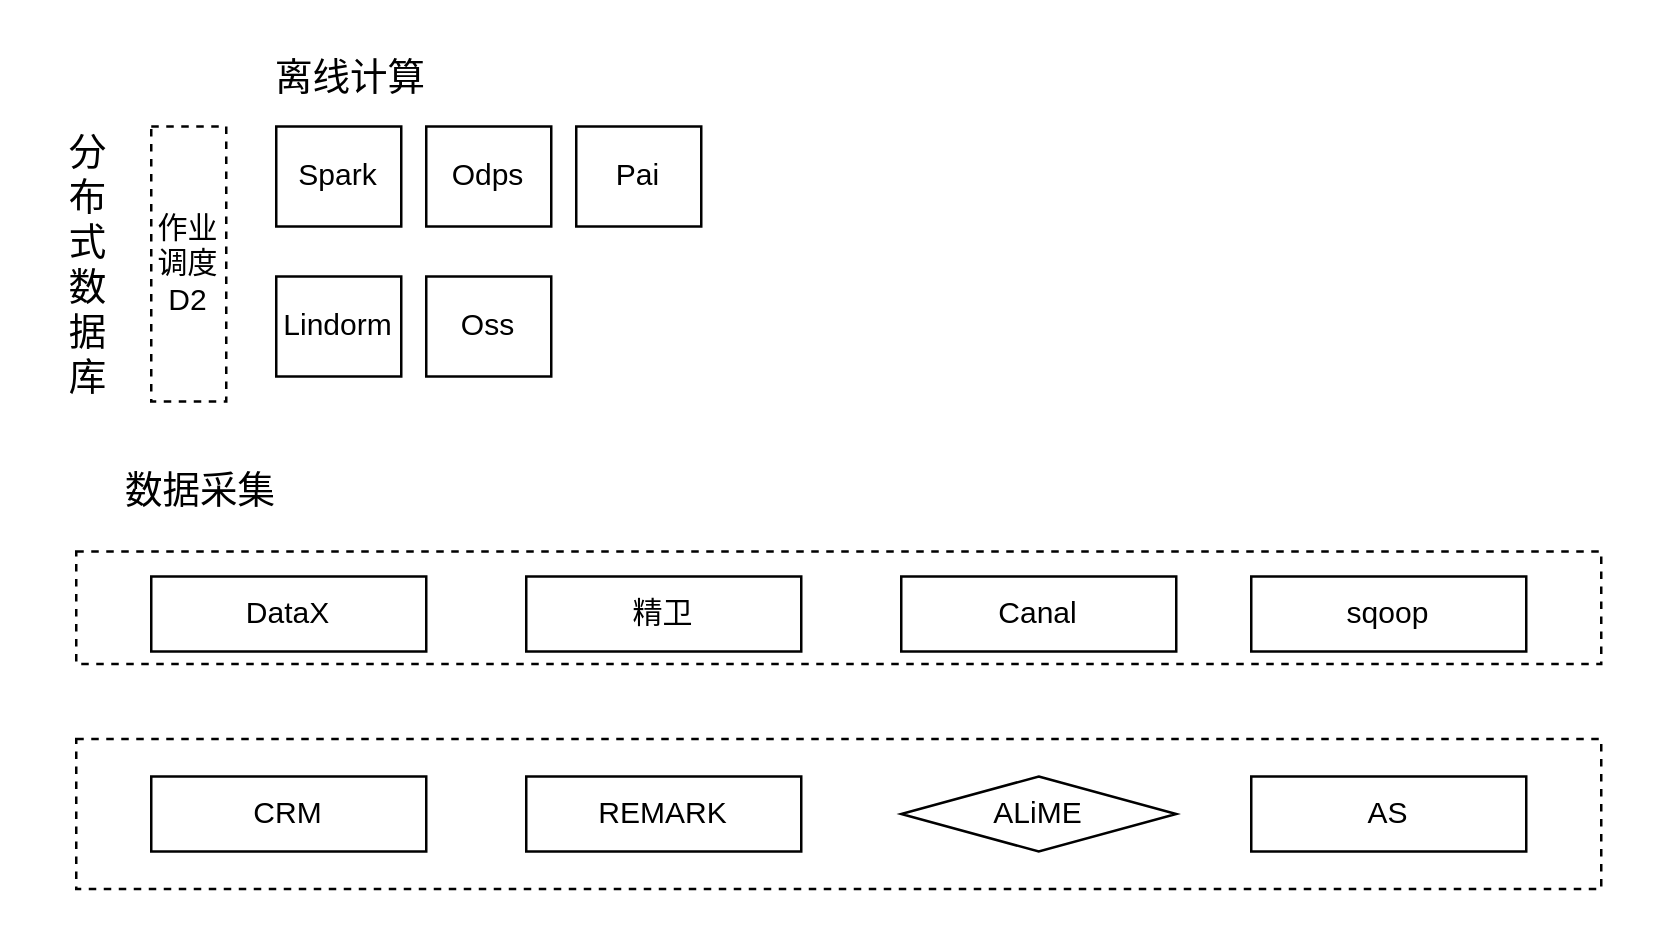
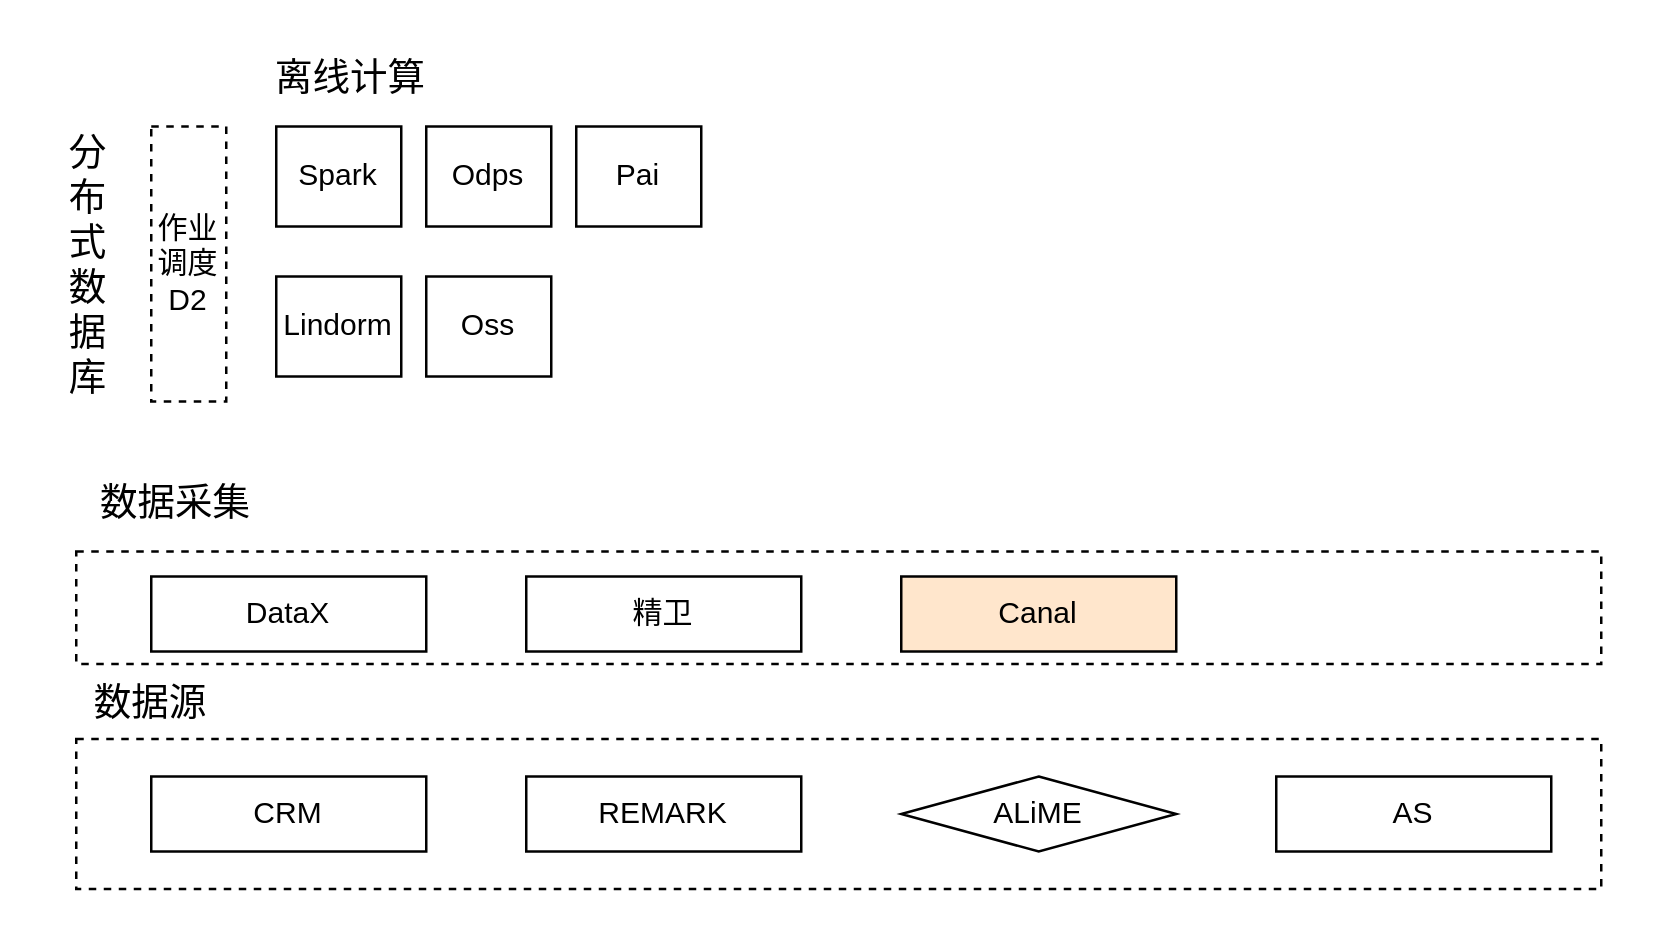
- <mxCell id="13" value="数据采集" style="text;html=1;strokeColor=none;fillColor=none;align=center;verticalAlign=middle;whiteSpace=wrap;rounded=0;dashed=1;fontSize=15;" vertex="1" parent="1"><mxGeometry x="40" y="185" width="80" height="20" as="geometry" /></mxCell>
+ <mxCell id="13" value="数据采集" style="text;html=1;strokeColor=none;fillColor=none;align=center;verticalAlign=middle;whiteSpace=wrap;rounded=0;dashed=1;fontSize=15;" vertex="1" parent="1"><mxGeometry x="30" y="190" width="80" height="20" as="geometry" /></mxCell>
- <mxCell id="11" value="Canal" style="rounded=0;whiteSpace=wrap;html=1;" vertex="1" parent="1"><mxGeometry x="360" y="230" width="110" height="30" as="geometry" /></mxCell>
+ <mxCell id="11" value="Canal" style="rounded=0;whiteSpace=wrap;html=1;fillColor=#ffe6cc;" vertex="1" parent="1"><mxGeometry x="360" y="230" width="110" height="30" as="geometry" /></mxCell>
- <mxCell id="12" value="sqoop" style="rounded=0;whiteSpace=wrap;html=1;" vertex="1" parent="1"><mxGeometry x="500" y="230" width="110" height="30" as="geometry" /></mxCell>
+ <mxCell id="8" value="数据源" style="text;html=1;strokeColor=none;fillColor=none;align=center;verticalAlign=middle;whiteSpace=wrap;rounded=0;dashed=1;fontSize=15;" vertex="1" parent="1"><mxGeometry x="30" y="270" width="60" height="20" as="geometry" /></mxCell>
- <mxCell id="6" value="AS" style="rounded=0;whiteSpace=wrap;html=1;" vertex="1" parent="1"><mxGeometry x="500" y="310" width="110" height="30" as="geometry" /></mxCell>
+ <mxCell id="6" value="AS" style="rounded=0;whiteSpace=wrap;html=1;" vertex="1" parent="1"><mxGeometry x="510" y="310" width="110" height="30" as="geometry" /></mxCell>
